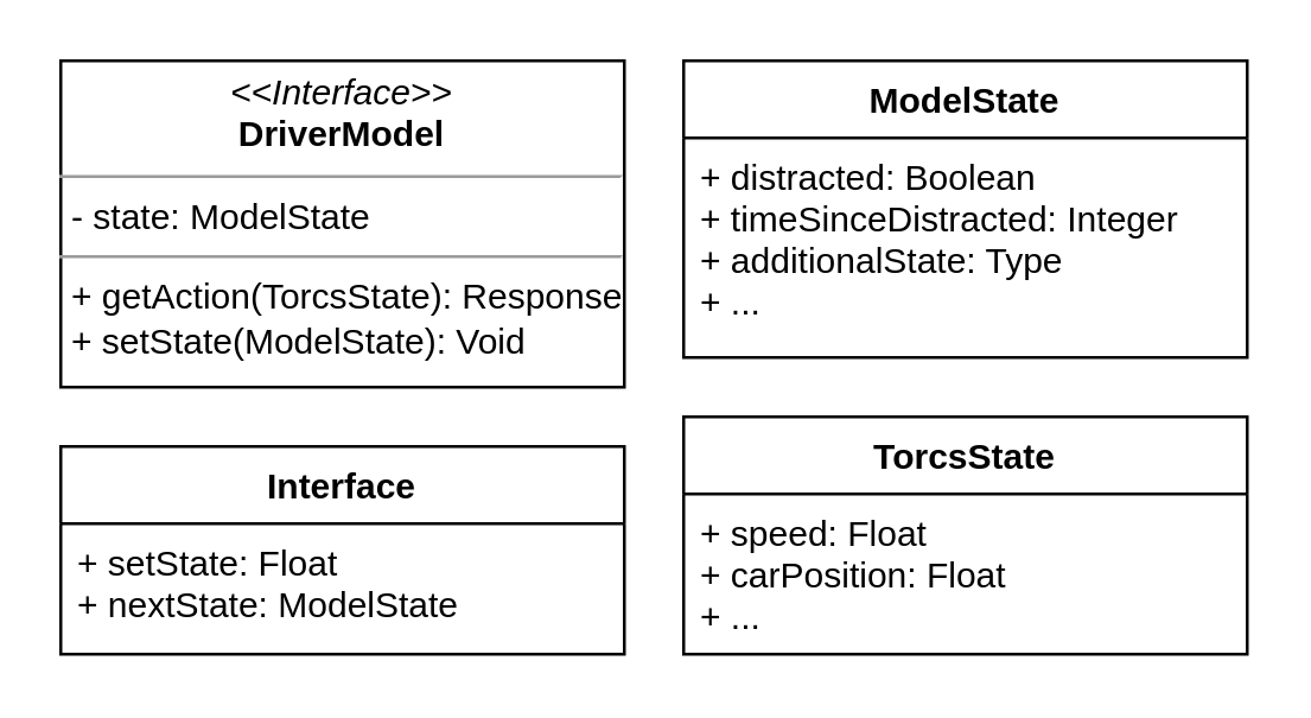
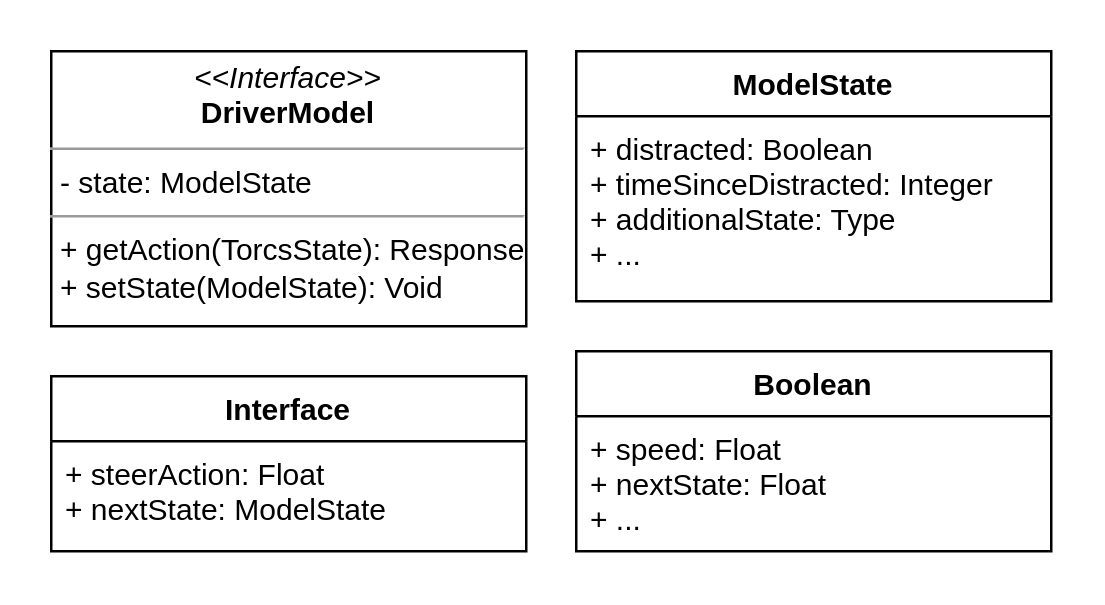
- <mxCell id="7" value="TorcsState" style="swimlane;fontStyle=1;childLayout=stackLayout;horizontal=1;startSize=26;fillColor=none;horizontalStack=0;resizeParent=1;resizeParentMax=0;resizeLast=0;collapsible=1;marginBottom=0;" vertex="1" parent="1"><mxGeometry x="230" y="140" width="190" height="80" as="geometry" /></mxCell>
+ <mxCell id="7" value="Boolean" style="swimlane;fontStyle=1;childLayout=stackLayout;horizontal=1;startSize=26;fillColor=none;horizontalStack=0;resizeParent=1;resizeParentMax=0;resizeLast=0;collapsible=1;marginBottom=0;" vertex="1" parent="1"><mxGeometry x="230" y="140" width="190" height="80" as="geometry" /></mxCell>
- <mxCell id="8" value="+ speed: Float&#10;+ carPosition: Float&#10;+ ..." style="text;strokeColor=none;fillColor=none;align=left;verticalAlign=top;spacingLeft=4;spacingRight=4;overflow=hidden;rotatable=0;points=[[0,0.5],[1,0.5]];portConstraint=eastwest;" vertex="1" parent="7"><mxGeometry y="26" width="190" height="54" as="geometry" /></mxCell>
+ <mxCell id="8" value="+ speed: Float&#10;+ nextState: Float&#10;+ ..." style="text;strokeColor=none;fillColor=none;align=left;verticalAlign=top;spacingLeft=4;spacingRight=4;overflow=hidden;rotatable=0;points=[[0,0.5],[1,0.5]];portConstraint=eastwest;" vertex="1" parent="7"><mxGeometry y="26" width="190" height="54" as="geometry" /></mxCell>
- <mxCell id="6" value="+ setState: Float&#10;+ nextState: ModelState" style="text;strokeColor=none;fillColor=none;align=left;verticalAlign=top;spacingLeft=4;spacingRight=4;overflow=hidden;rotatable=0;points=[[0,0.5],[1,0.5]];portConstraint=eastwest;" vertex="1" parent="5"><mxGeometry y="26" width="190" height="44" as="geometry" /></mxCell>
+ <mxCell id="6" value="+ steerAction: Float&#10;+ nextState: ModelState" style="text;strokeColor=none;fillColor=none;align=left;verticalAlign=top;spacingLeft=4;spacingRight=4;overflow=hidden;rotatable=0;points=[[0,0.5],[1,0.5]];portConstraint=eastwest;" vertex="1" parent="5"><mxGeometry y="26" width="190" height="44" as="geometry" /></mxCell>
